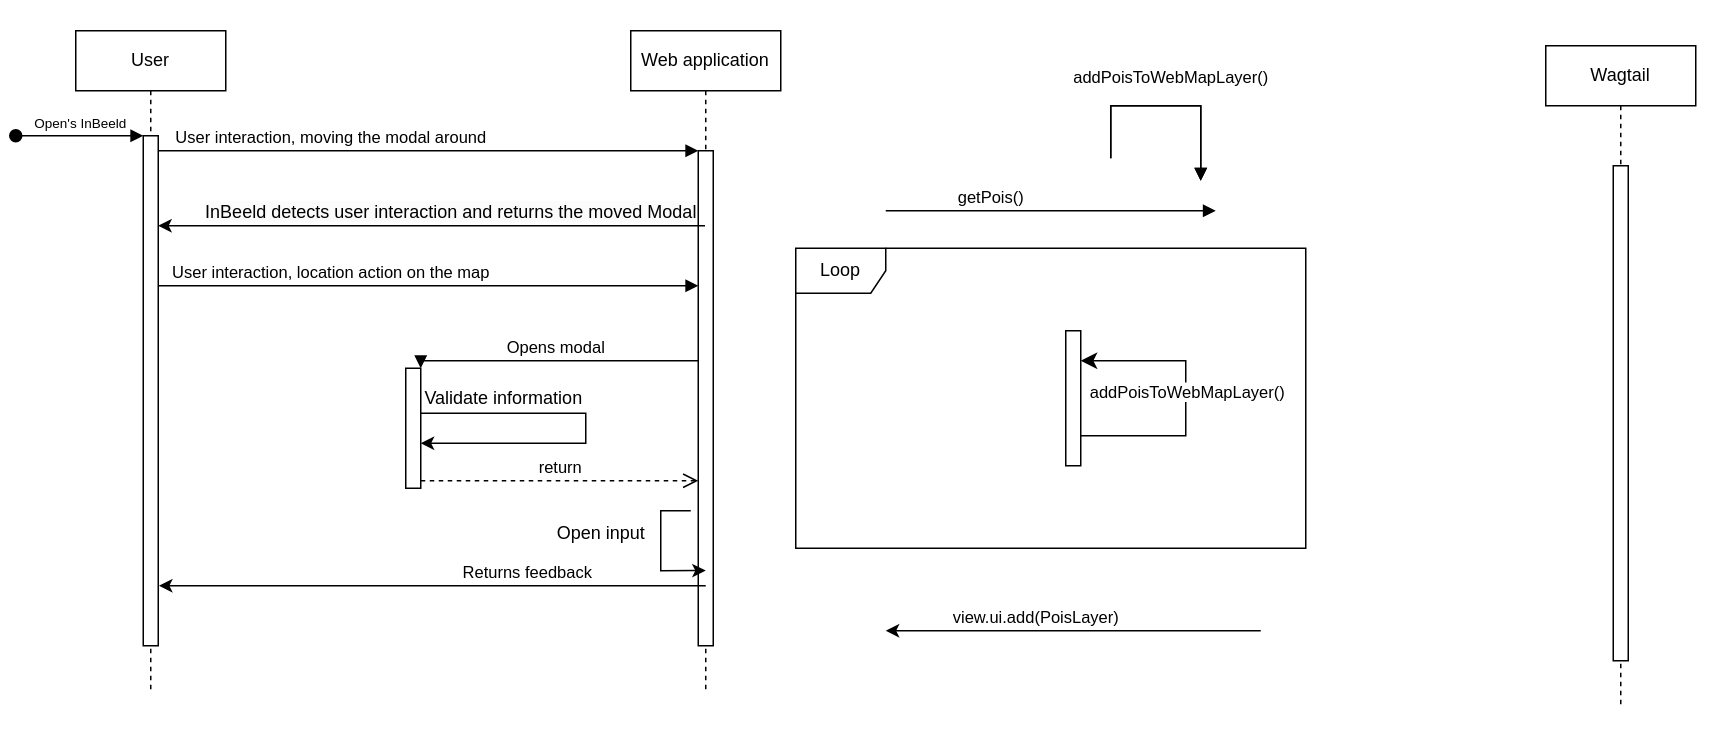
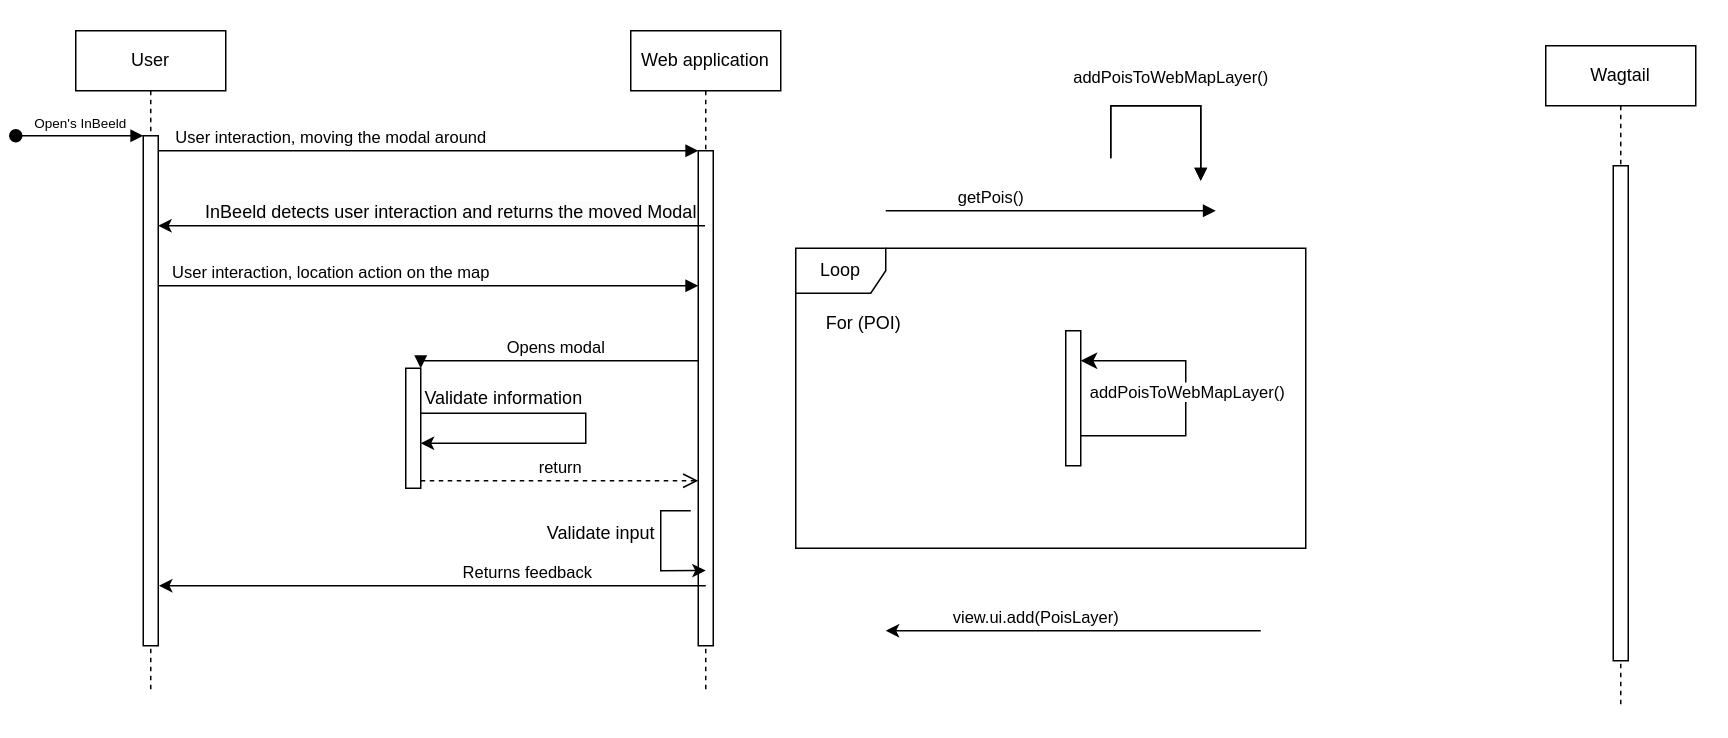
+ <mxCell id="28" value="For (POI)" style="text;html=1;align=center;verticalAlign=middle;resizable=0;points=[];autosize=1;strokeColor=none;fillColor=none;" vertex="1" parent="1"><mxGeometry x="510" y="200" width="70" height="30" as="geometry" /></mxCell>
- <mxCell id="16" value="Open input" style="text;html=1;align=center;verticalAlign=middle;resizable=0;points=[];autosize=1;strokeColor=none;fillColor=none;" parent="1" vertex="1"><mxGeometry x="320" y="340" width="100" height="30" as="geometry" /></mxCell>
+ <mxCell id="16" value="Validate input" style="text;html=1;align=center;verticalAlign=middle;resizable=0;points=[];autosize=1;strokeColor=none;fillColor=none;" parent="1" vertex="1"><mxGeometry x="320" y="340" width="100" height="30" as="geometry" /></mxCell>
